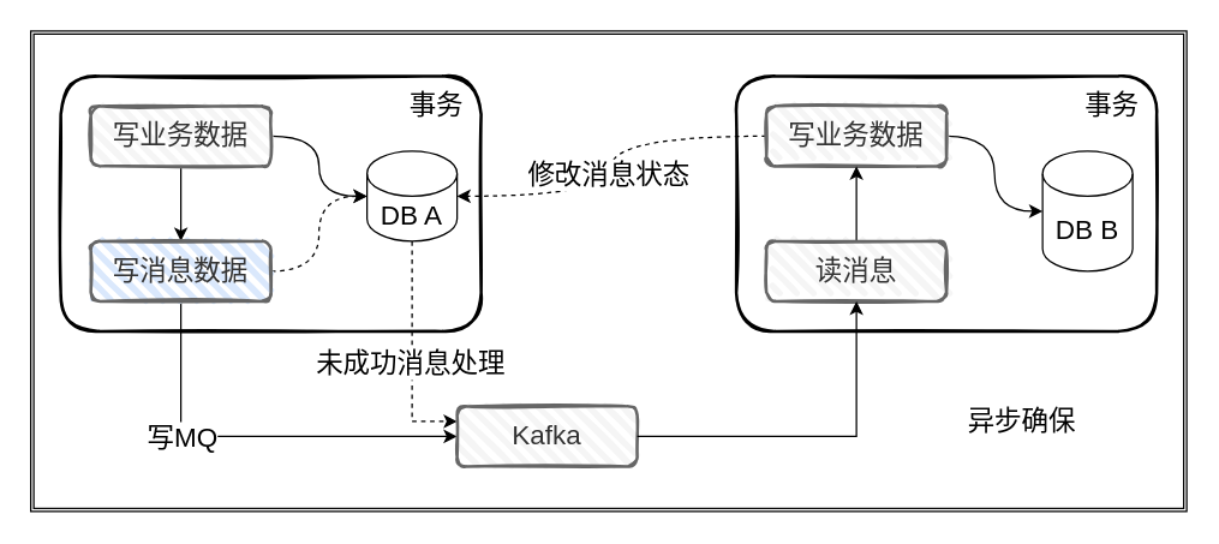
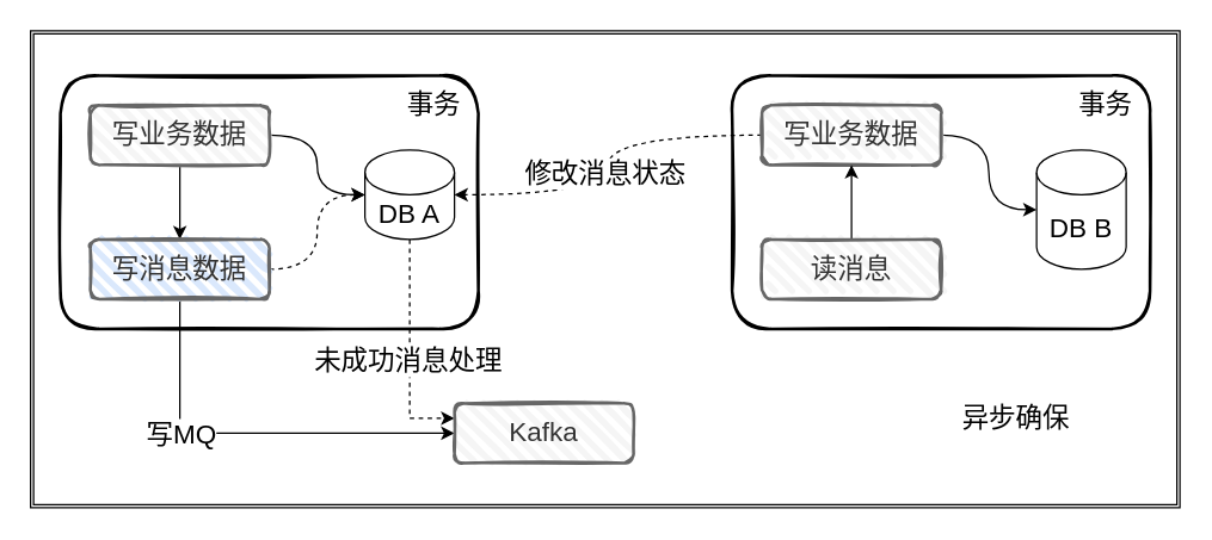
- <mxCell id="25" style="edgeStyle=orthogonalEdgeStyle;rounded=0;orthogonalLoop=1;jettySize=auto;html=1;entryX=0.5;entryY=1;entryDx=0;entryDy=0;fontSize=18;" edge="1" parent="1" source="15" target="22"><mxGeometry relative="1" as="geometry" /></mxCell>
